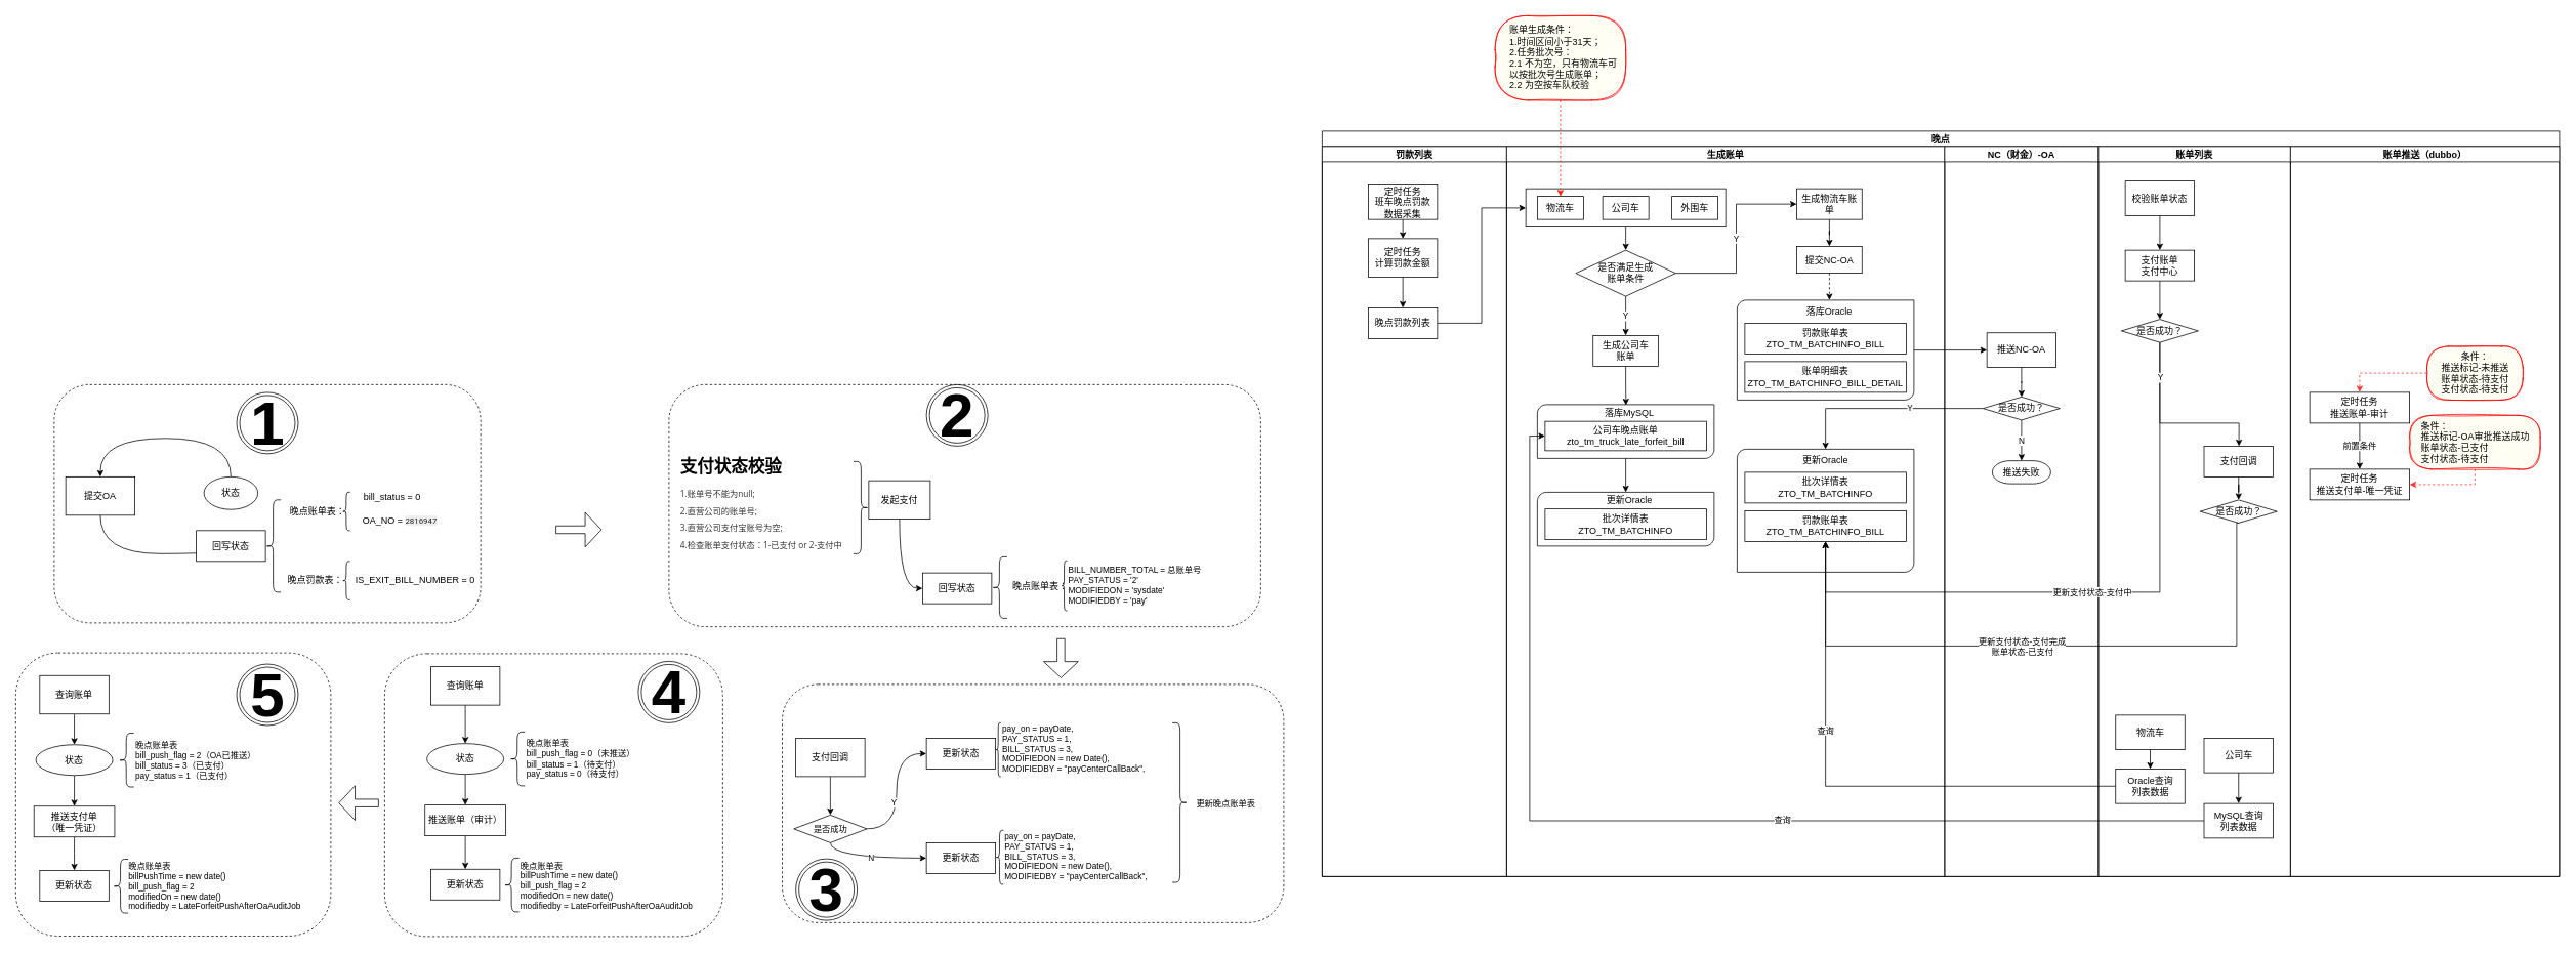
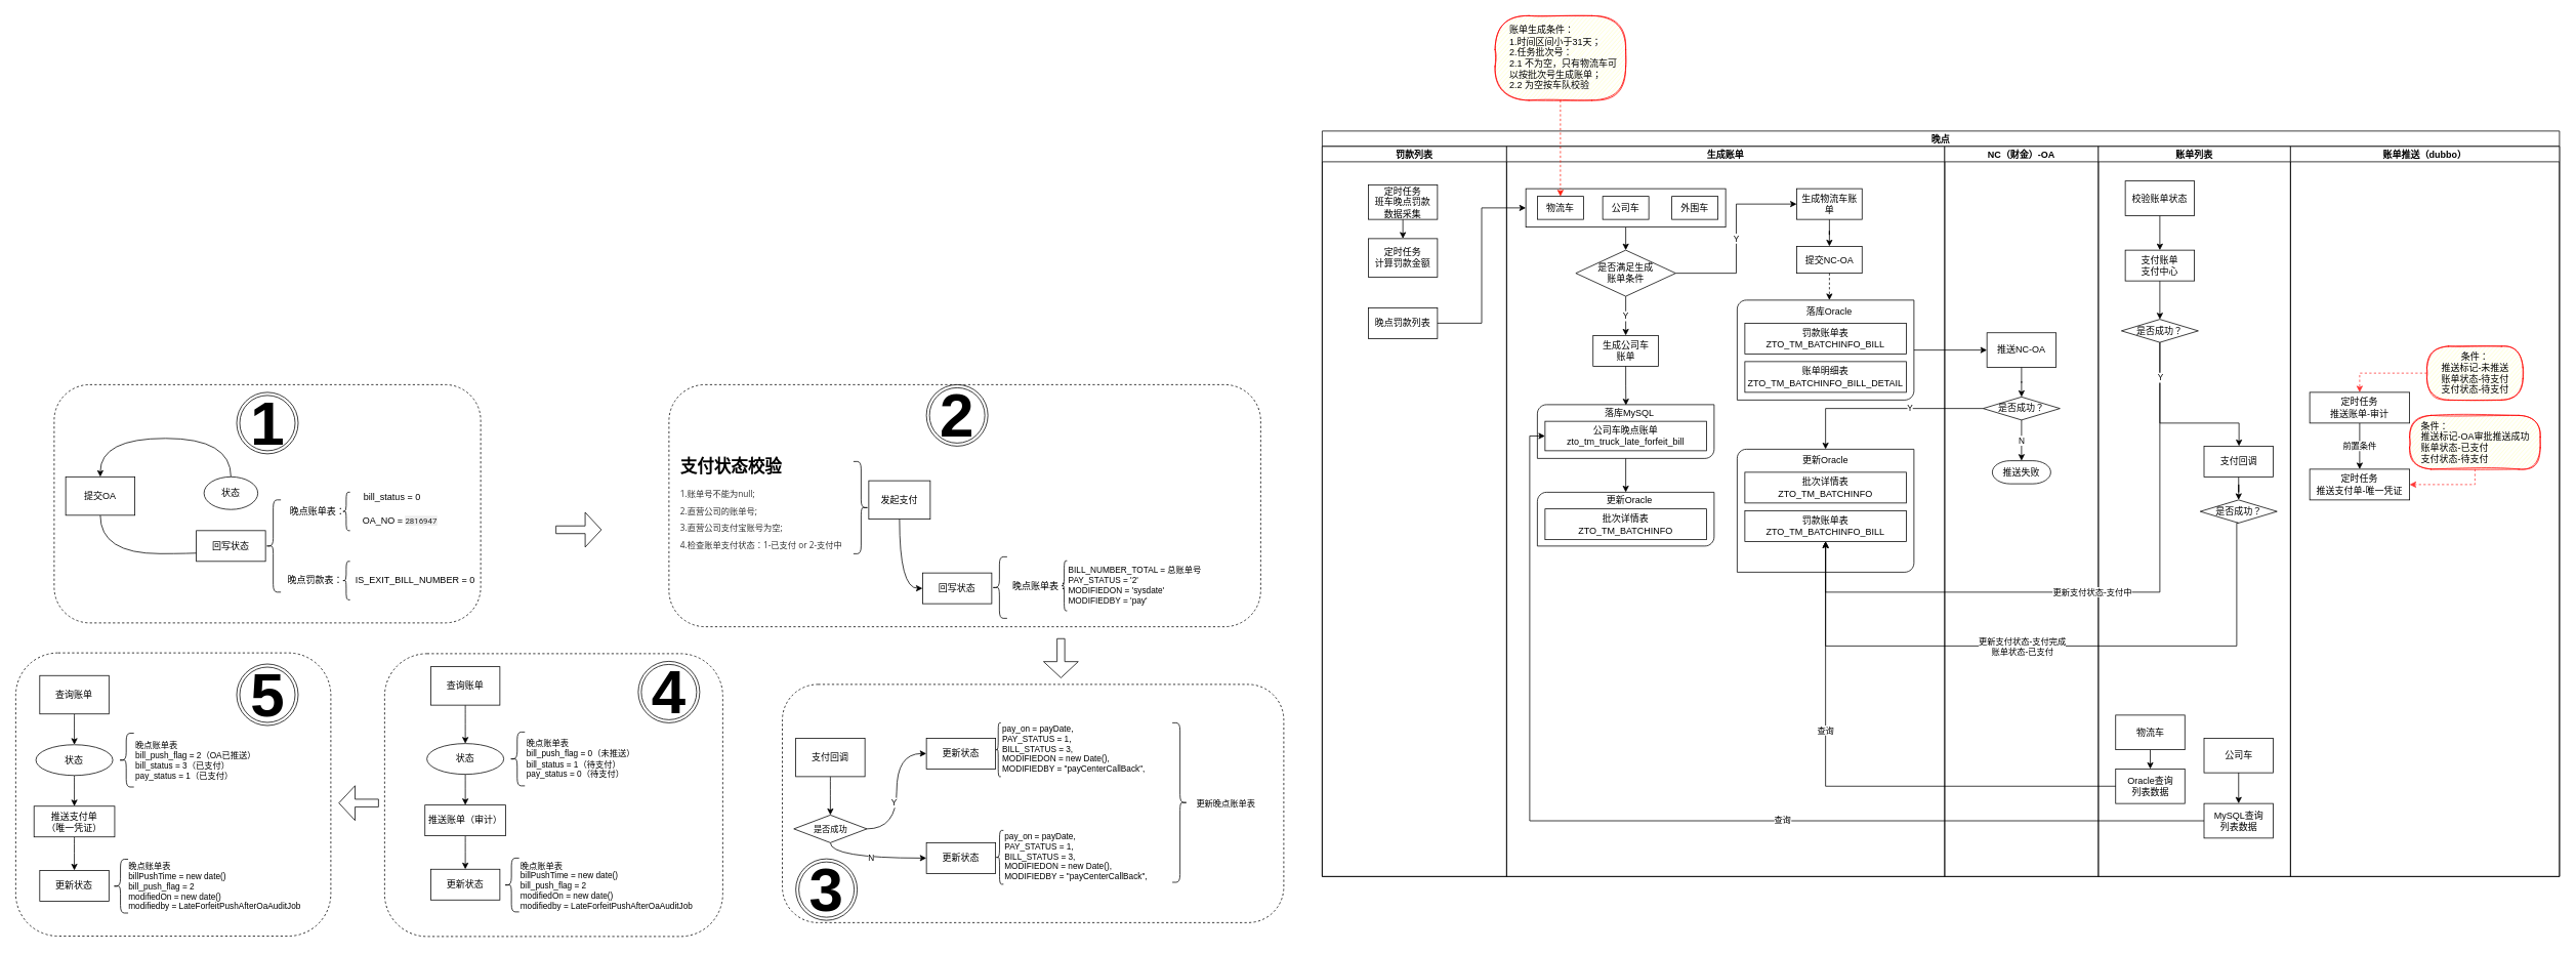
- <mxCell id="8" value="" style="edgeStyle=orthogonalEdgeStyle;rounded=0;orthogonalLoop=1;jettySize=auto;html=1;strokeColor=#000000;" parent="7" source="9" target="12" edge="1"><mxGeometry relative="1" as="geometry" /></mxCell>
